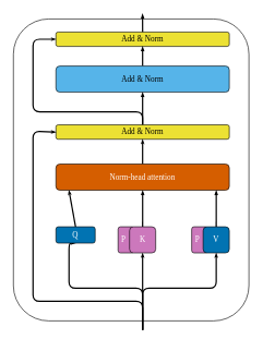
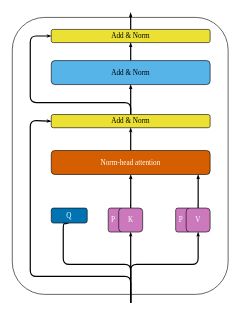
- <mxCell id="17" style="edgeStyle=none;html=1;exitX=0.5;exitY=0;exitDx=0;exitDy=0;entryX=0.075;entryY=1;entryDx=0;entryDy=0;entryPerimeter=0;strokeWidth=2;fontColor=#FFFFFF;endArrow=classicThin;endFill=1;endSize=1;" parent="1" source="18" target="24" edge="1"><mxGeometry relative="1" as="geometry" /></mxCell>
- <mxCell id="22" value="&lt;font color=&quot;#ffffff&quot;&gt;V&lt;/font&gt;" style="rounded=1;whiteSpace=wrap;html=1;fillColor=#0173b2;fontFamily=EHUSans;fontStyle=0" parent="1" vertex="1"><mxGeometry x="310" y="346" width="40" height="40" as="geometry" /></mxCell>
+ <mxCell id="22" value="&lt;font color=&quot;#ffffff&quot;&gt;V&lt;/font&gt;" style="rounded=1;whiteSpace=wrap;html=1;fillColor=#cc78bc;fontFamily=EHUSans;fontStyle=0;" parent="1" vertex="1"><mxGeometry x="310" y="346" width="40" height="40" as="geometry" /></mxCell>
